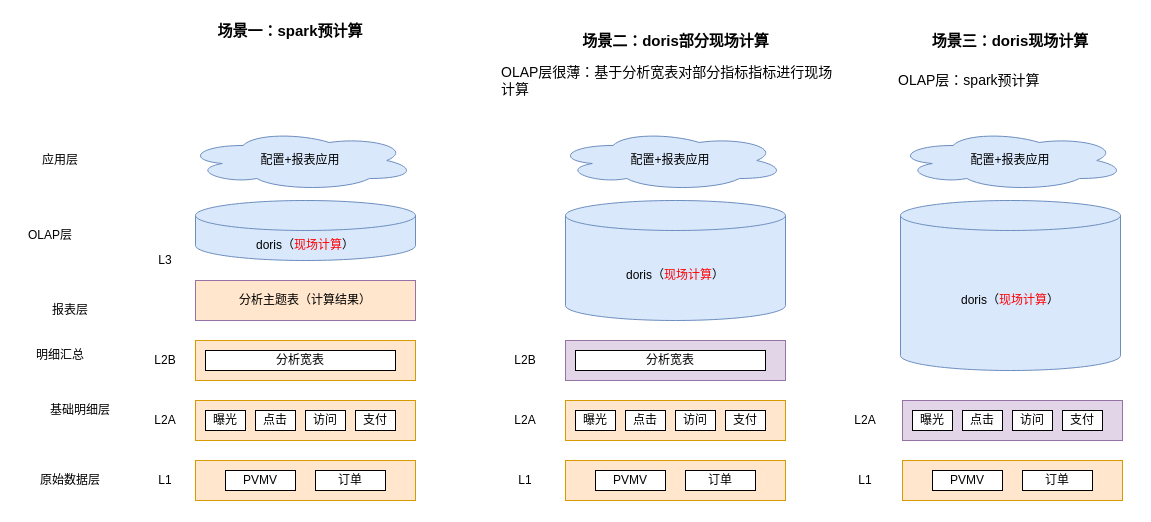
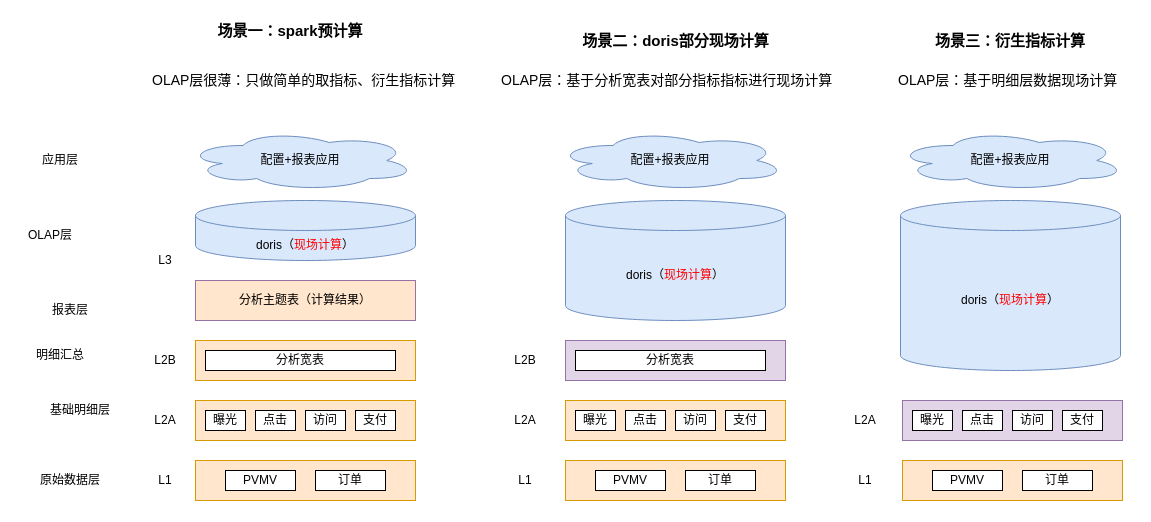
- <mxCell id="23" value="&lt;font style=&quot;font-size: 15px&quot;&gt;&lt;b&gt;场景三：doris现场计算&lt;/b&gt;&lt;br&gt;&lt;/font&gt;" style="text;html=1;strokeColor=none;fillColor=none;align=center;verticalAlign=middle;whiteSpace=wrap;rounded=0;" parent="1" vertex="1"><mxGeometry x="930" y="30" width="160" height="20" as="geometry" /></mxCell>
+ <mxCell id="23" value="&lt;font style=&quot;font-size: 15px&quot;&gt;&lt;b&gt;场景三：衍生指标计算&lt;/b&gt;&lt;br&gt;&lt;/font&gt;" style="text;html=1;strokeColor=none;fillColor=none;align=center;verticalAlign=middle;whiteSpace=wrap;rounded=0;" parent="1" vertex="1"><mxGeometry x="930" y="30" width="160" height="20" as="geometry" /></mxCell>
+ <mxCell id="54" value="&lt;font style=&quot;font-size: 14px;&quot;&gt;OLAP层很薄：只做简单的取指标、衍生指标计算&lt;/font&gt;" style="text;html=1;strokeColor=none;fillColor=none;align=left;verticalAlign=middle;whiteSpace=wrap;rounded=0;" vertex="1" parent="1"><mxGeometry x="150" y="50" width="310" height="60" as="geometry" /></mxCell>
- <mxCell id="56" value="&lt;font style=&quot;font-size: 14px;&quot;&gt;OLAP层很薄：基于分析宽表对部分指标指标进行现场计算&lt;/font&gt;" style="text;html=1;strokeColor=none;fillColor=none;align=left;verticalAlign=middle;whiteSpace=wrap;rounded=0;" vertex="1" parent="1"><mxGeometry x="499.25" y="50" width="341.5" height="60" as="geometry" /></mxCell>
+ <mxCell id="56" value="&lt;font style=&quot;font-size: 14px;&quot;&gt;OLAP层：基于分析宽表对部分指标指标进行现场计算&lt;/font&gt;" style="text;html=1;strokeColor=none;fillColor=none;align=left;verticalAlign=middle;whiteSpace=wrap;rounded=0;" vertex="1" parent="1"><mxGeometry x="499.25" y="50" width="341.5" height="60" as="geometry" /></mxCell>
- <mxCell id="57" value="&lt;font style=&quot;font-size: 14px;&quot;&gt;OLAP层：spark预计算&lt;/font&gt;" style="text;html=1;strokeColor=none;fillColor=none;align=left;verticalAlign=middle;whiteSpace=wrap;rounded=0;" vertex="1" parent="1"><mxGeometry x="895.5" y="50" width="233" height="60" as="geometry" /></mxCell>
+ <mxCell id="57" value="&lt;font style=&quot;font-size: 14px;&quot;&gt;OLAP层：基于明细层数据现场计算&lt;/font&gt;" style="text;html=1;strokeColor=none;fillColor=none;align=left;verticalAlign=middle;whiteSpace=wrap;rounded=0;" vertex="1" parent="1"><mxGeometry x="895.5" y="50" width="233" height="60" as="geometry" /></mxCell>
